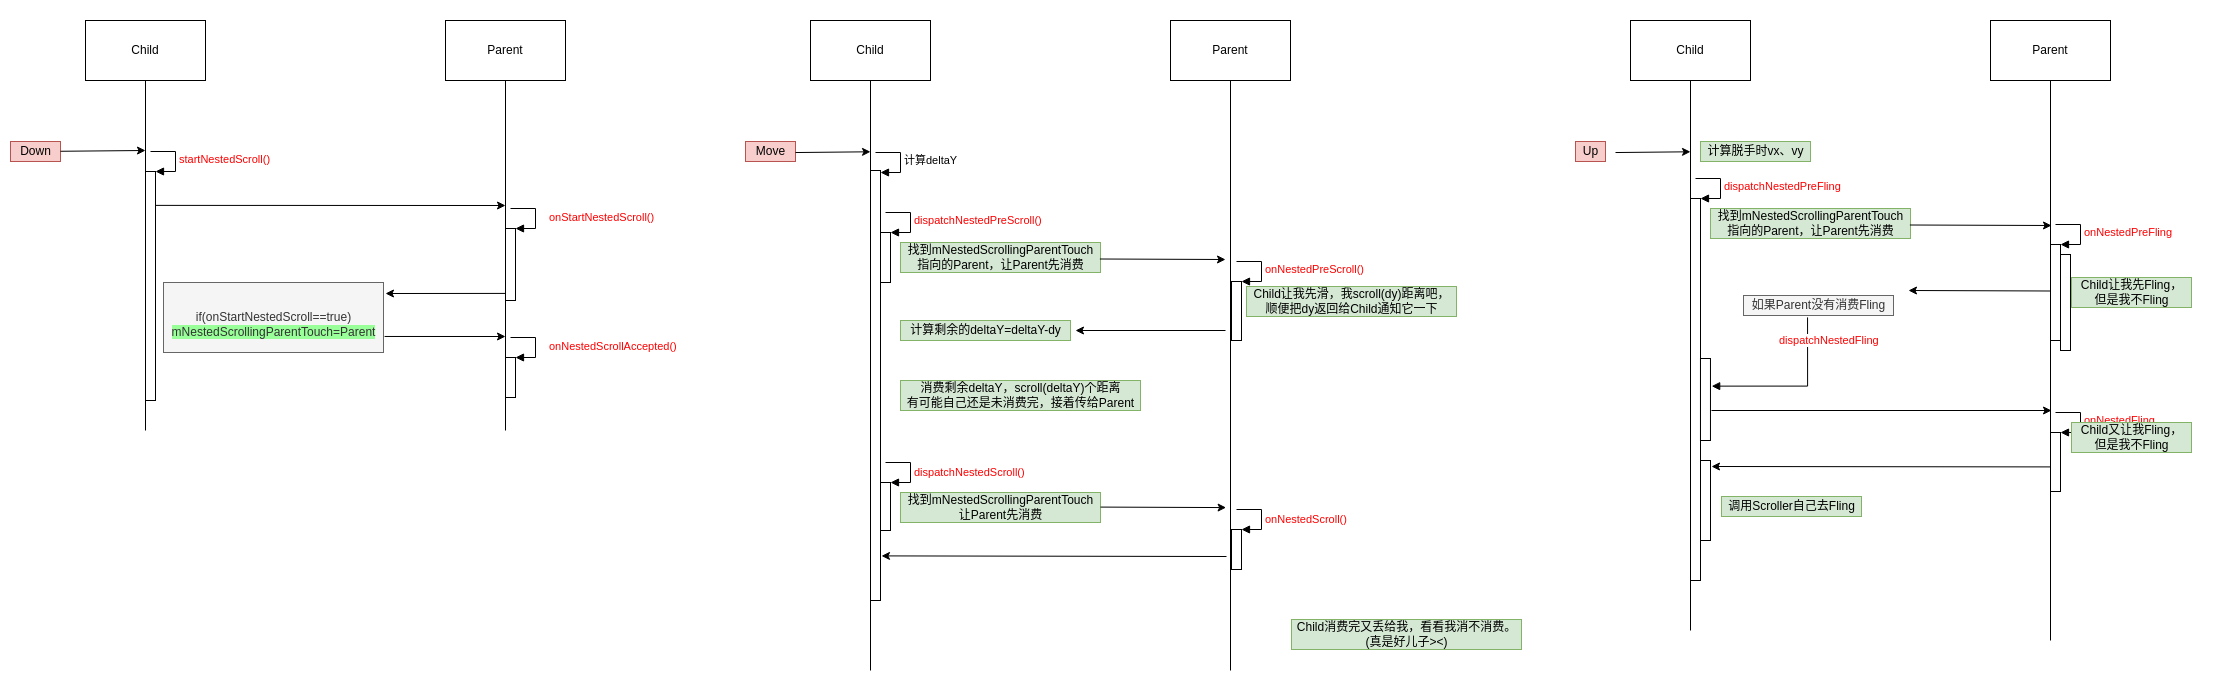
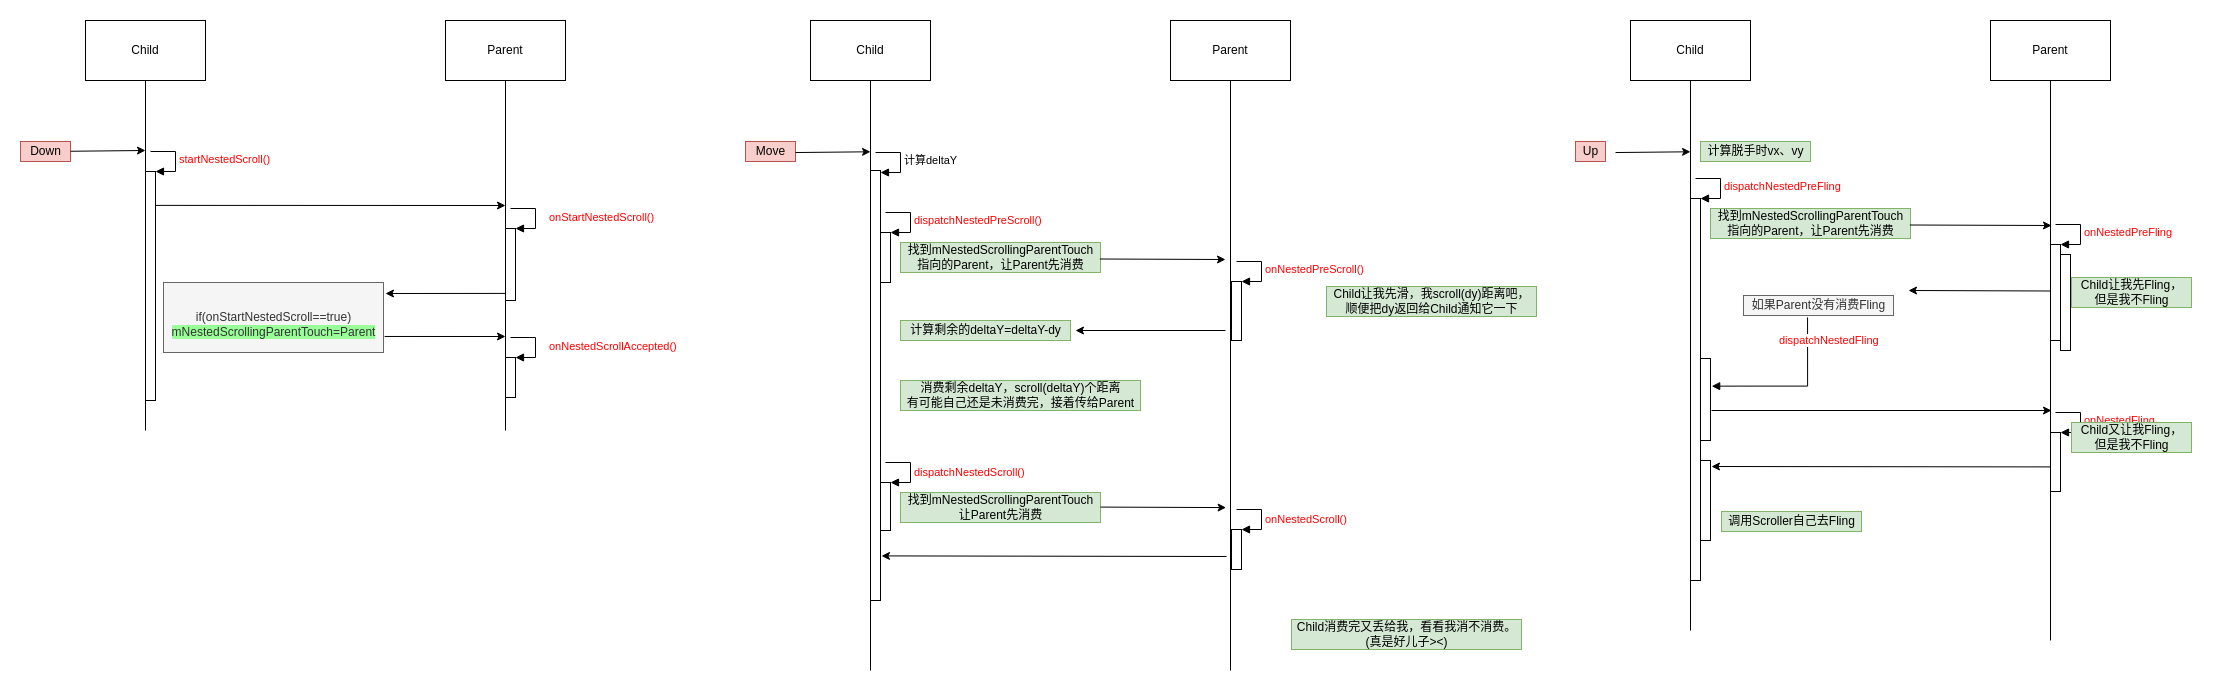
- <mxCell id="8" value="Down" style="text;html=1;align=center;verticalAlign=middle;resizable=0;points=[];autosize=1;fillColor=#f8cecc;strokeColor=#b85450;" parent="1" vertex="1"><mxGeometry x="10" y="141" width="50" height="20" as="geometry" /></mxCell>
+ <mxCell id="8" value="Down" style="text;html=1;align=center;verticalAlign=middle;resizable=0;points=[];autosize=1;fillColor=#f8cecc;strokeColor=#b85450;" parent="1" vertex="1"><mxGeometry x="20" y="141" width="50" height="20" as="geometry" /></mxCell>
- <mxCell id="27" value="Child让我先滑，我scroll(dy)距离吧，&lt;br&gt;顺便把dy返回给Child通知它一下" style="text;html=1;align=center;verticalAlign=middle;resizable=0;points=[];autosize=1;fillColor=#d5e8d4;strokeColor=#82b366;" parent="1" vertex="1"><mxGeometry x="1246" y="286" width="210" height="30" as="geometry" /></mxCell>
+ <mxCell id="27" value="Child让我先滑，我scroll(dy)距离吧，&lt;br&gt;顺便把dy返回给Child通知它一下" style="text;html=1;align=center;verticalAlign=middle;resizable=0;points=[];autosize=1;fillColor=#d5e8d4;strokeColor=#82b366;" parent="1" vertex="1"><mxGeometry x="1326" y="286" width="210" height="30" as="geometry" /></mxCell>
- <mxCell id="69" value="调用Scroller自己去Fling" style="text;html=1;align=center;verticalAlign=middle;resizable=0;points=[];autosize=1;fillColor=#d5e8d4;strokeColor=#82b366;" vertex="1" parent="1"><mxGeometry x="1721" y="496" width="140" height="20" as="geometry" /></mxCell>
+ <mxCell id="69" value="调用Scroller自己去Fling" style="text;html=1;align=center;verticalAlign=middle;resizable=0;points=[];autosize=1;fillColor=#d5e8d4;strokeColor=#82b366;" vertex="1" parent="1"><mxGeometry x="1721" y="511" width="140" height="20" as="geometry" /></mxCell>
